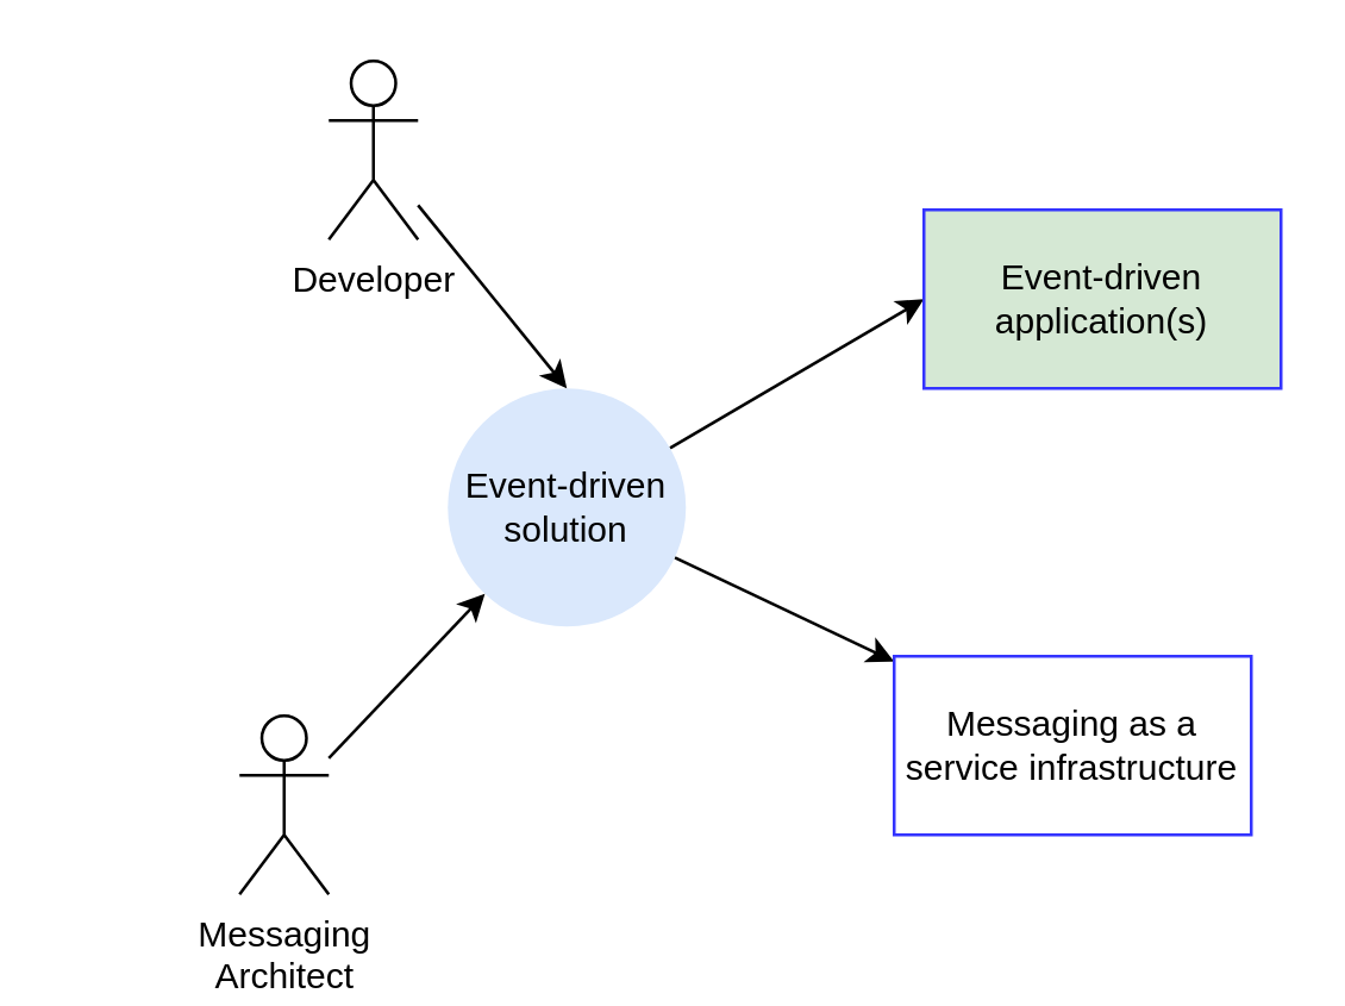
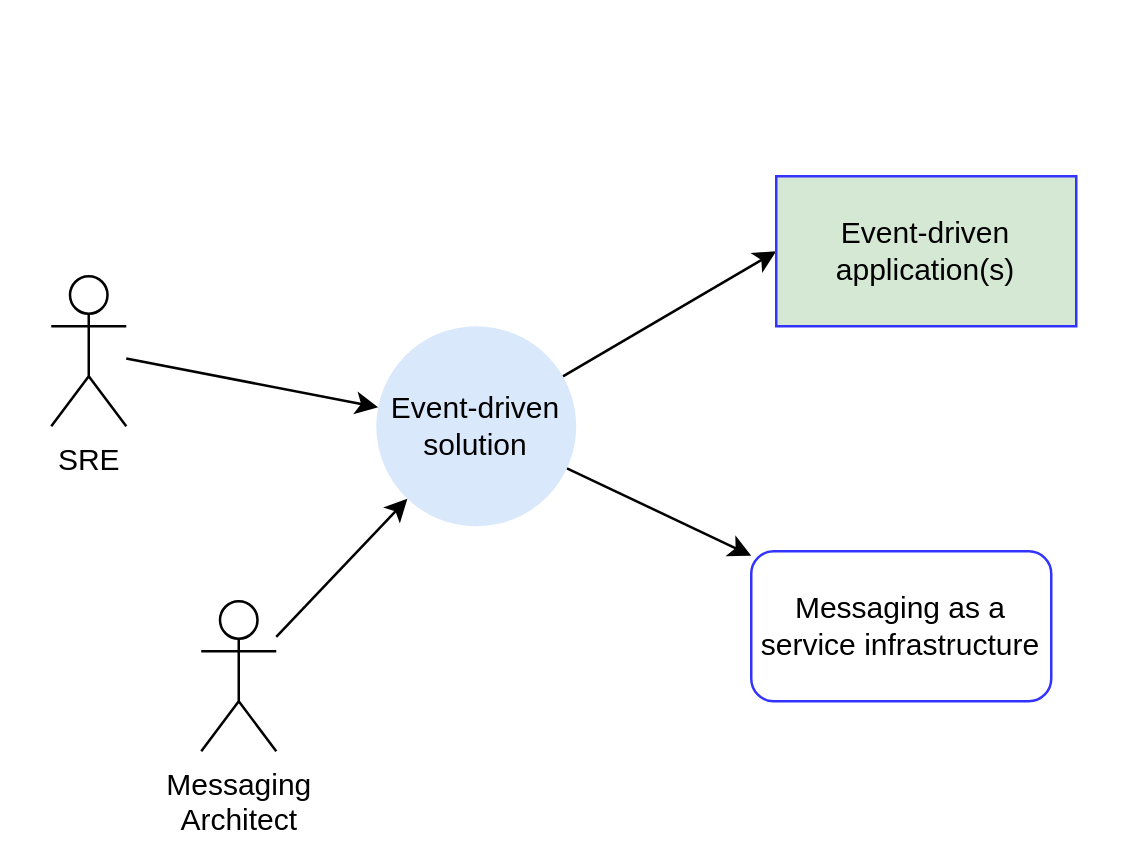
- <mxCell id="10" value="Developer" style="shape=umlActor;verticalLabelPosition=bottom;verticalAlign=top;html=1;" parent="1" vertex="1"><mxGeometry x="110" y="20" width="30" height="60" as="geometry" /></mxCell>
- <mxCell id="9" style="edgeStyle=none;html=1;entryX=0.5;entryY=0;entryDx=0;entryDy=0;" edge="1" parent="1" source="10" target="4"><mxGeometry relative="1" as="geometry" /></mxCell>
+ <mxCell id="8" value="SRE" style="shape=umlActor;verticalLabelPosition=bottom;verticalAlign=top;html=1;" parent="1" vertex="1"><mxGeometry x="20" y="110" width="30" height="60" as="geometry" /></mxCell>
+ <mxCell id="7" style="edgeStyle=none;html=1;" parent="1" source="8" target="4" edge="1"><mxGeometry relative="1" as="geometry" /></mxCell>
- <mxCell id="6" value="Messaging as a service infrastructure" style="rounded=0;whiteSpace=wrap;html=1;strokeColor=#3333FF;" parent="1" vertex="1"><mxGeometry x="300" y="220" width="120" height="60" as="geometry" /></mxCell>
+ <mxCell id="6" value="Messaging as a service infrastructure" style="whiteSpace=wrap;html=1;strokeColor=#3333FF;rounded=1;" parent="1" vertex="1"><mxGeometry x="300" y="220" width="120" height="60" as="geometry" /></mxCell>
